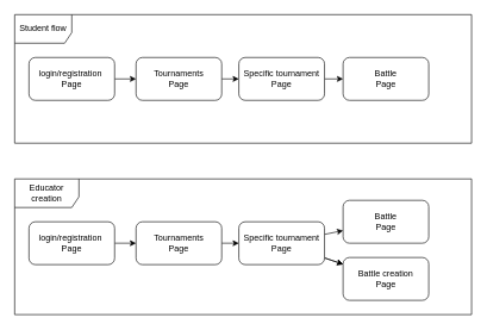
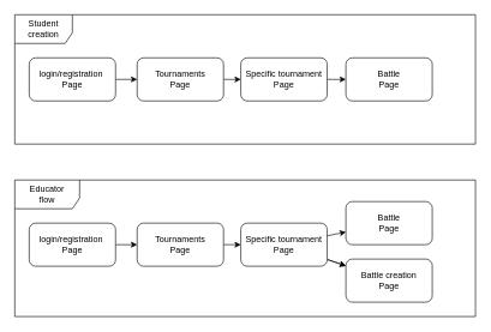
- <mxCell id="20" value="Student flow" style="shape=umlFrame;whiteSpace=wrap;html=1;width=80;height=40;" vertex="1" parent="1"><mxGeometry x="20" y="20" width="640" height="180" as="geometry" /></mxCell>
+ <mxCell id="20" value="Student creation" style="shape=umlFrame;whiteSpace=wrap;html=1;width=80;height=40;" vertex="1" parent="1"><mxGeometry x="20" y="20" width="640" height="180" as="geometry" /></mxCell>
- <mxCell id="19" value="&lt;div&gt;Educator&lt;/div&gt;&lt;div&gt;creation&lt;br&gt;&lt;/div&gt;" style="shape=umlFrame;whiteSpace=wrap;html=1;width=90;height=40;" vertex="1" parent="1"><mxGeometry x="20" y="250" width="640" height="190" as="geometry" /></mxCell>
+ <mxCell id="19" value="&lt;div&gt;Educator&lt;/div&gt;&lt;div&gt;flow&lt;br&gt;&lt;/div&gt;" style="shape=umlFrame;whiteSpace=wrap;html=1;width=90;height=40;" vertex="1" parent="1"><mxGeometry x="20" y="250" width="640" height="190" as="geometry" /></mxCell>
